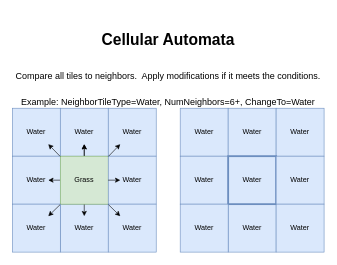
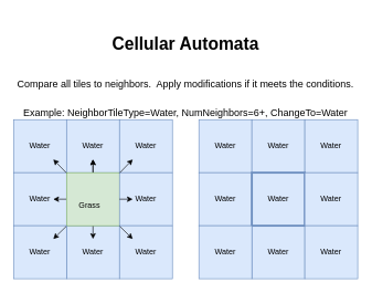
- <mxCell id="28" value="Grass" style="text;html=1;strokeColor=none;fillColor=none;align=center;verticalAlign=middle;whiteSpace=wrap;rounded=0;" vertex="1" parent="1"><mxGeometry x="120" y="290" width="40" height="20" as="geometry" /></mxCell>
+ <mxCell id="28" value="Grass" style="text;html=1;strokeColor=none;fillColor=none;align=center;verticalAlign=middle;whiteSpace=wrap;rounded=0;" vertex="1" parent="1"><mxGeometry x="115" y="300" width="40" height="20" as="geometry" /></mxCell>
